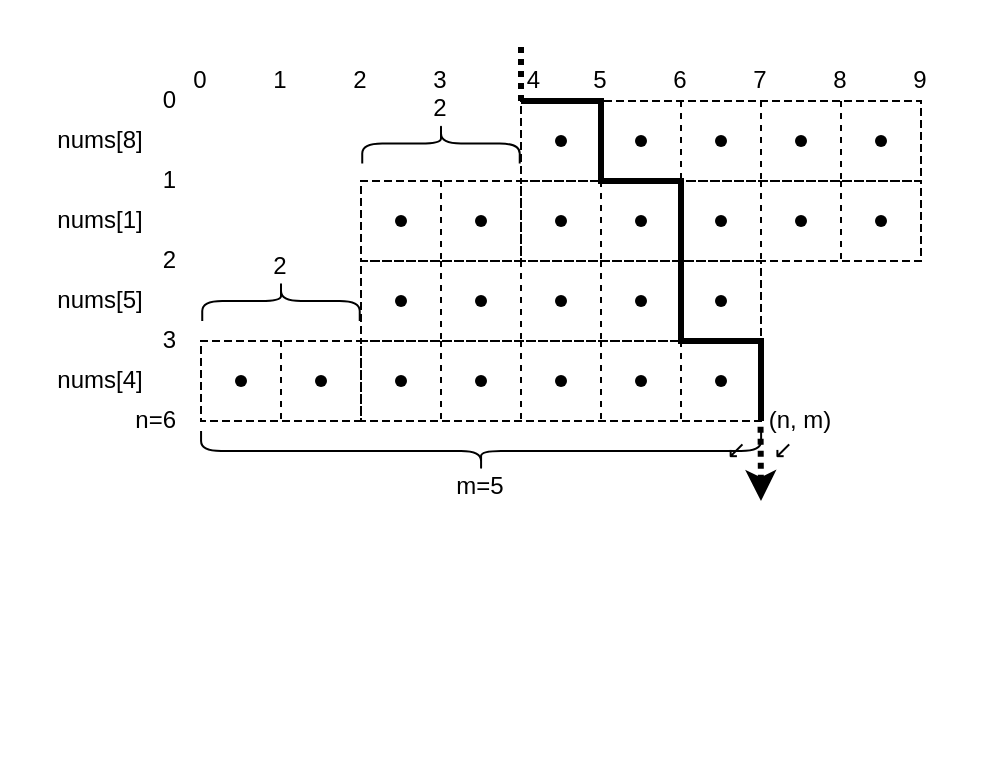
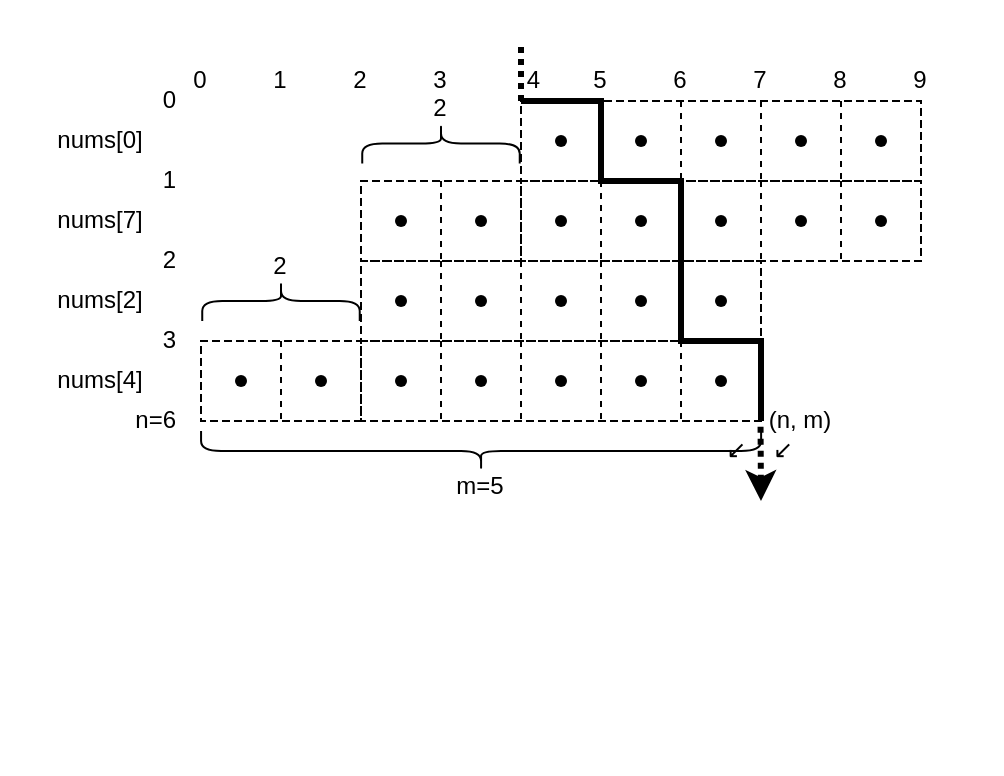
- <mxCell id="26" value="nums[8]" style="text;html=1;align=center;verticalAlign=middle;whiteSpace=wrap;rounded=0;" parent="1" vertex="1"><mxGeometry x="20" y="50" width="60" height="40" as="geometry" /></mxCell>
+ <mxCell id="26" value="nums[0]" style="text;html=1;align=center;verticalAlign=middle;whiteSpace=wrap;rounded=0;" parent="1" vertex="1"><mxGeometry x="20" y="50" width="60" height="40" as="geometry" /></mxCell>
- <mxCell id="27" value="nums[1]" style="text;html=1;align=center;verticalAlign=middle;whiteSpace=wrap;rounded=0;" parent="1" vertex="1"><mxGeometry x="20" y="90" width="60" height="40" as="geometry" /></mxCell>
+ <mxCell id="27" value="nums[7]" style="text;html=1;align=center;verticalAlign=middle;whiteSpace=wrap;rounded=0;" parent="1" vertex="1"><mxGeometry x="20" y="90" width="60" height="40" as="geometry" /></mxCell>
- <mxCell id="92" value="nums[5]" style="text;html=1;align=center;verticalAlign=middle;whiteSpace=wrap;rounded=0;" parent="1" vertex="1"><mxGeometry x="20" y="130" width="60" height="40" as="geometry" /></mxCell>
+ <mxCell id="92" value="nums[2]" style="text;html=1;align=center;verticalAlign=middle;whiteSpace=wrap;rounded=0;" parent="1" vertex="1"><mxGeometry x="20" y="130" width="60" height="40" as="geometry" /></mxCell>
